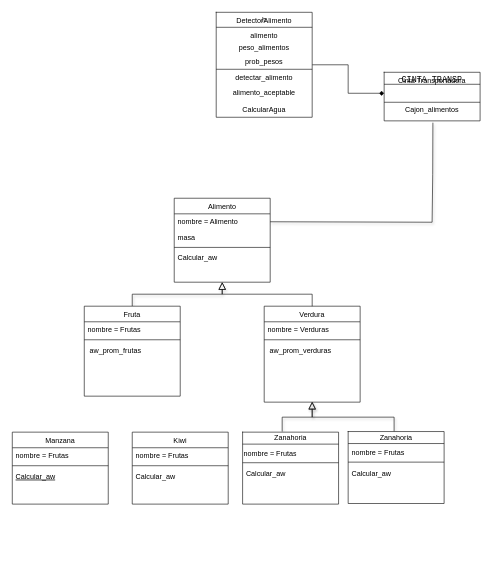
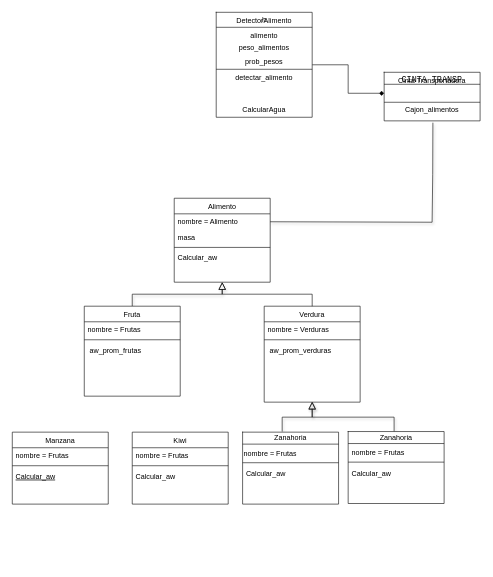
- <mxCell id="73" value="alimento_aceptable" style="text;align=center;verticalAlign=top;spacingLeft=4;spacingRight=4;overflow=hidden;rotatable=0;points=[[0,0.5],[1,0. 5]];portConstraint=eastwest;" vertex="1" parent="1"><mxGeometry x="360" y="141" width="160" height="26" as="geometry" /></mxCell>
